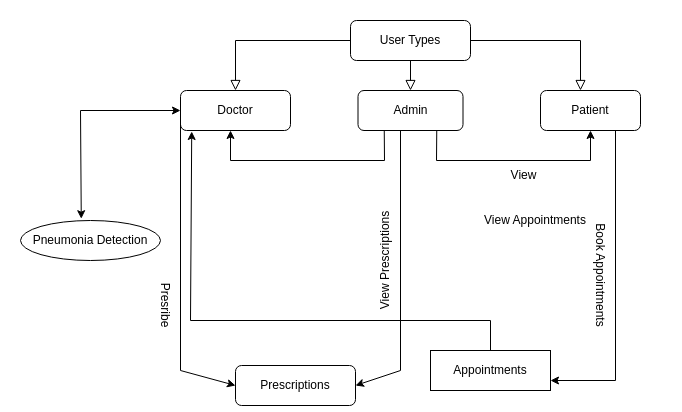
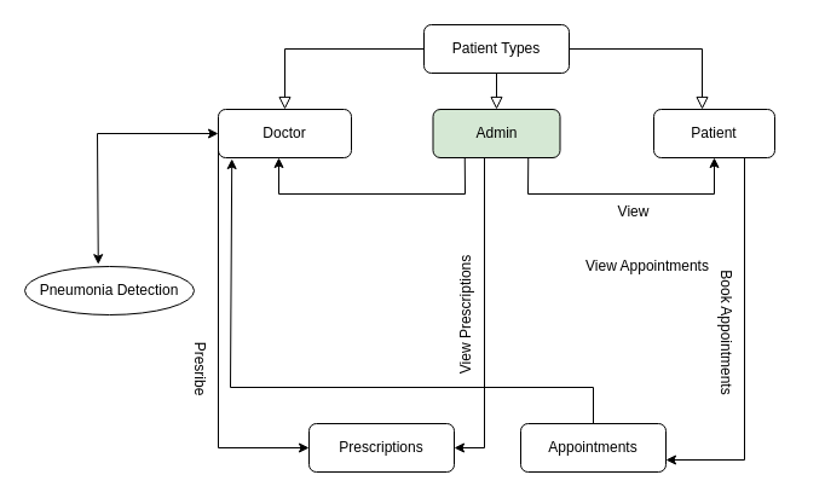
- <mxCell id="3" value="User Types" style="rounded=1;whiteSpace=wrap;html=1;fontSize=12;glass=0;strokeWidth=1;shadow=0;" parent="1" vertex="1"><mxGeometry x="350" y="20" width="120" height="40" as="geometry" /></mxCell>
+ <mxCell id="3" value="Patient Types" style="rounded=1;whiteSpace=wrap;html=1;fontSize=12;glass=0;strokeWidth=1;shadow=0;" parent="1" vertex="1"><mxGeometry x="350" y="20" width="120" height="40" as="geometry" /></mxCell>
- <mxCell id="5" value="Admin" style="rounded=1;whiteSpace=wrap;html=1;" vertex="1" parent="1"><mxGeometry x="357.5" y="90" width="105" height="40" as="geometry" /></mxCell>
+ <mxCell id="5" value="Admin" style="rounded=1;whiteSpace=wrap;html=1;fillColor=#d5e8d4;" vertex="1" parent="1"><mxGeometry x="357.5" y="90" width="105" height="40" as="geometry" /></mxCell>
- <mxCell id="10" value="Appointments" style="whiteSpace=wrap;html=1;rounded=0;" vertex="1" parent="1"><mxGeometry x="430" y="350" width="120" height="40" as="geometry" /></mxCell>
+ <mxCell id="10" value="Appointments" style="rounded=1;whiteSpace=wrap;html=1;" vertex="1" parent="1"><mxGeometry x="430" y="350" width="120" height="40" as="geometry" /></mxCell>
- <mxCell id="11" value="Prescriptions" style="rounded=1;whiteSpace=wrap;html=1;" vertex="1" parent="1"><mxGeometry x="235" y="365" width="120" height="40" as="geometry" /></mxCell>
+ <mxCell id="11" value="Prescriptions" style="rounded=1;whiteSpace=wrap;html=1;" vertex="1" parent="1"><mxGeometry x="255" y="350" width="120" height="40" as="geometry" /></mxCell>
